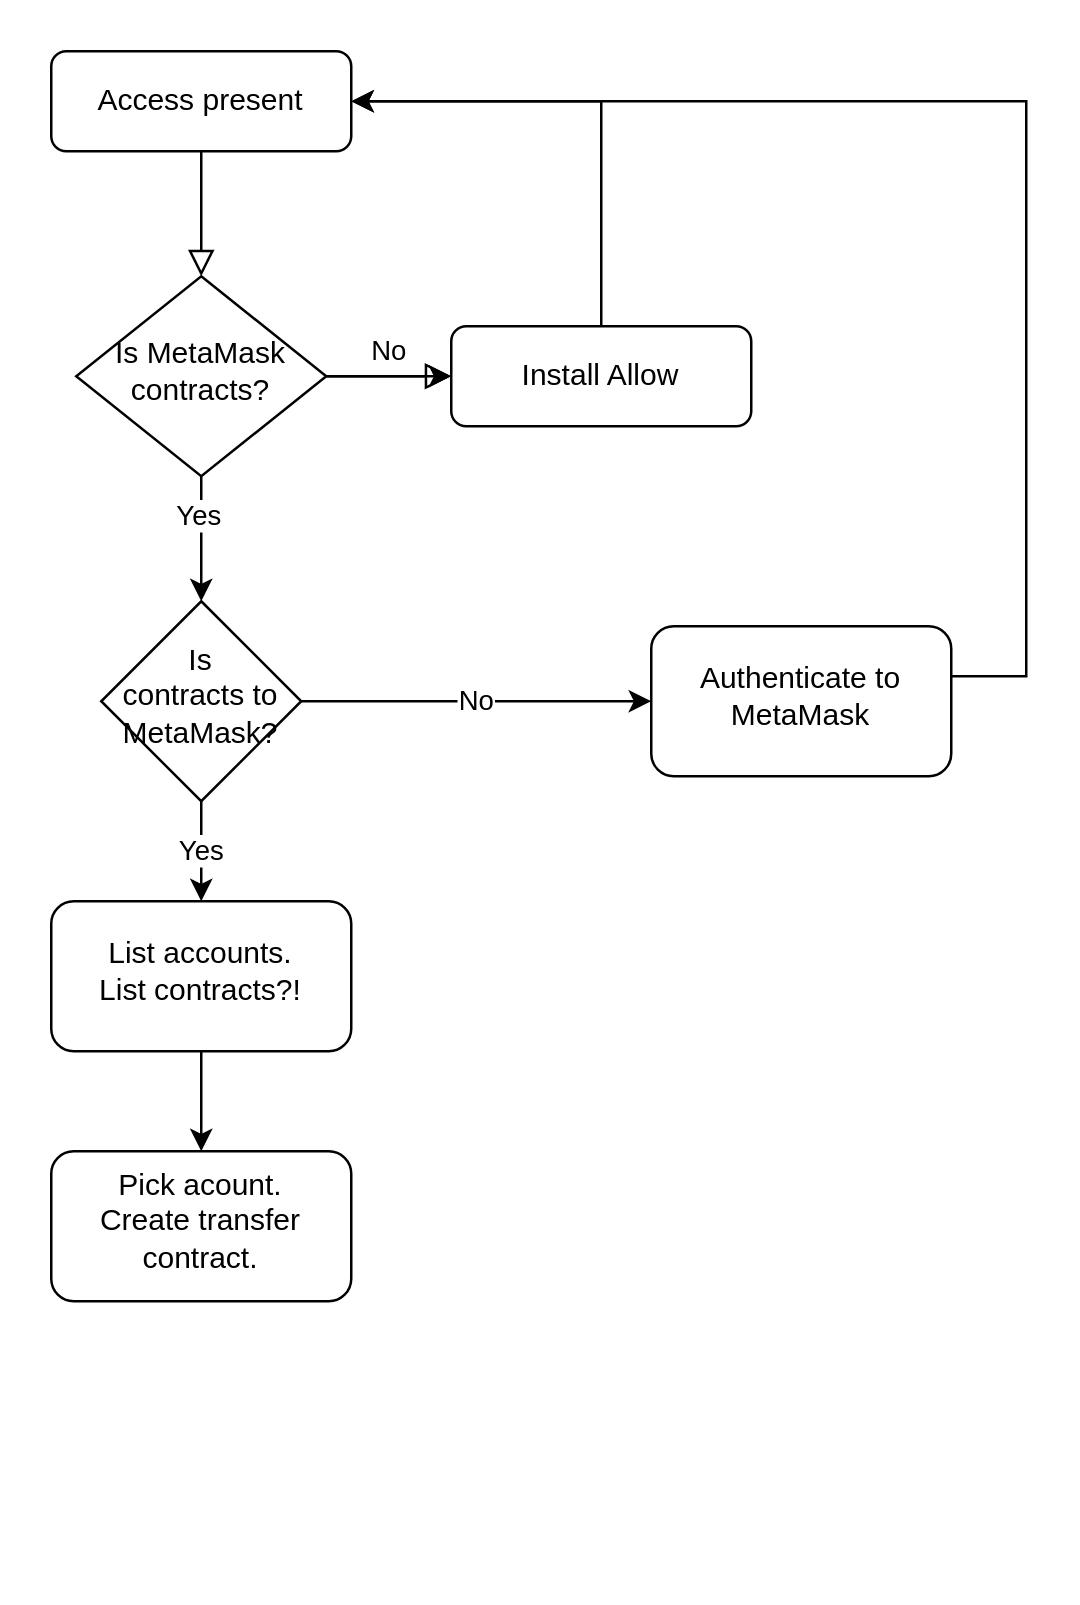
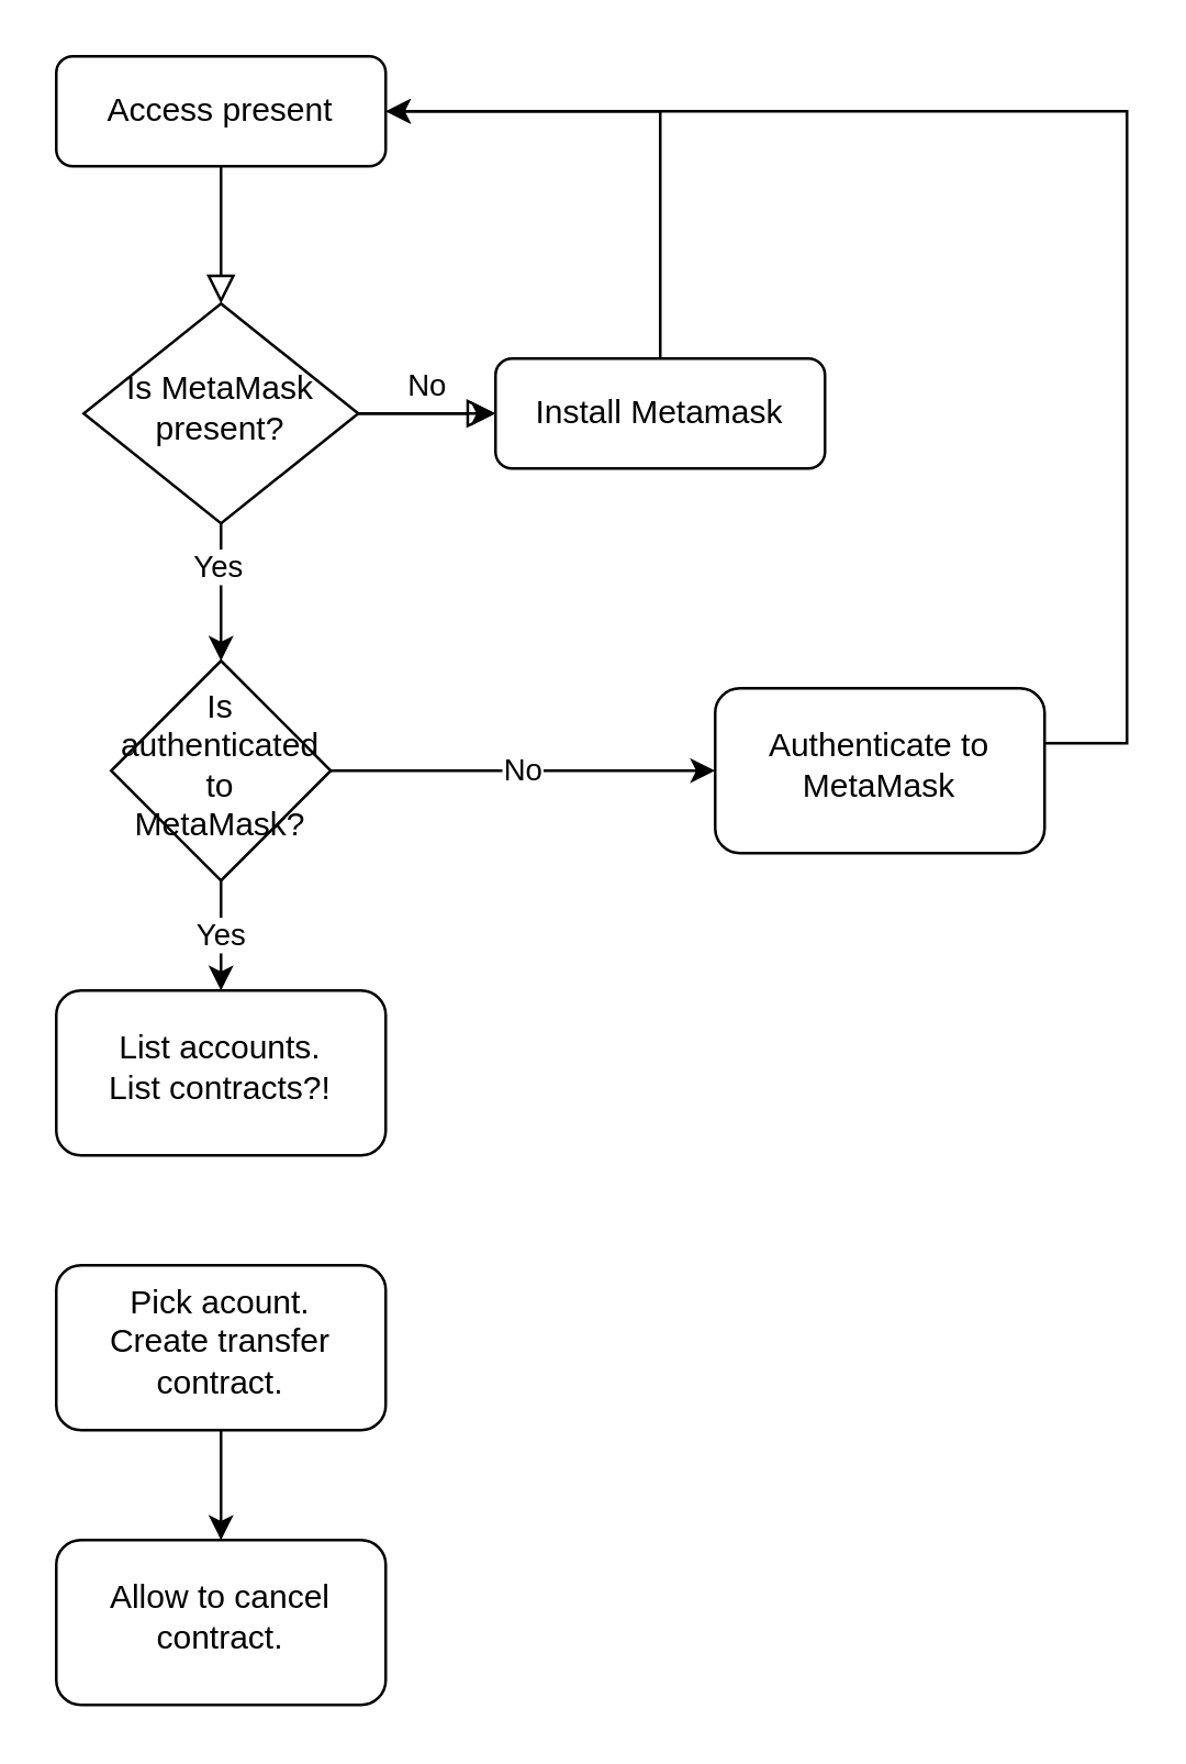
- <mxCell id="8" value="Is MetaMask contracts?" style="rhombus;whiteSpace=wrap;html=1;shadow=0;fontFamily=Helvetica;fontSize=12;align=center;strokeWidth=1;spacing=6;spacingTop=-4;" parent="1" vertex="1"><mxGeometry x="30" y="110" width="100" height="80" as="geometry" /></mxCell>
+ <mxCell id="8" value="Is MetaMask present?" style="rhombus;whiteSpace=wrap;html=1;shadow=0;fontFamily=Helvetica;fontSize=12;align=center;strokeWidth=1;spacing=6;spacingTop=-4;" parent="1" vertex="1"><mxGeometry x="30" y="110" width="100" height="80" as="geometry" /></mxCell>
- <mxCell id="10" value="Install Allow" style="rounded=1;whiteSpace=wrap;html=1;fontSize=12;glass=0;strokeWidth=1;shadow=0;" parent="1" vertex="1"><mxGeometry x="180" y="130" width="120" height="40" as="geometry" /></mxCell>
+ <mxCell id="10" value="Install Metamask" style="rounded=1;whiteSpace=wrap;html=1;fontSize=12;glass=0;strokeWidth=1;shadow=0;" parent="1" vertex="1"><mxGeometry x="180" y="130" width="120" height="40" as="geometry" /></mxCell>
- <mxCell id="13" value="Is &lt;br&gt;contracts to MetaMask?" style="rhombus;whiteSpace=wrap;html=1;shadow=0;strokeWidth=1;spacing=6;spacingTop=-4;" vertex="1" parent="1"><mxGeometry x="40" y="240" width="80" height="80" as="geometry" /></mxCell>
+ <mxCell id="13" value="Is &lt;br&gt;authenticated to MetaMask?" style="rhombus;whiteSpace=wrap;html=1;shadow=0;strokeWidth=1;spacing=6;spacingTop=-4;" vertex="1" parent="1"><mxGeometry x="40" y="240" width="80" height="80" as="geometry" /></mxCell>
- <mxCell id="16" value="" style="edgeStyle=orthogonalEdgeStyle;rounded=0;orthogonalLoop=1;jettySize=auto;html=1;" edge="1" parent="1" source="17" target="19"><mxGeometry relative="1" as="geometry" /></mxCell>
+ <mxCell id="18" value="" style="edgeStyle=orthogonalEdgeStyle;rounded=0;orthogonalLoop=1;jettySize=auto;html=1;" edge="1" parent="1" source="19" target="20"><mxGeometry relative="1" as="geometry" /></mxCell>
+ <mxCell id="20" value="Allow to cancel contract." style="whiteSpace=wrap;html=1;rounded=1;shadow=0;strokeWidth=1;spacing=6;spacingTop=-4;" vertex="1" parent="1"><mxGeometry x="20" y="560" width="120" height="60" as="geometry" /></mxCell>
